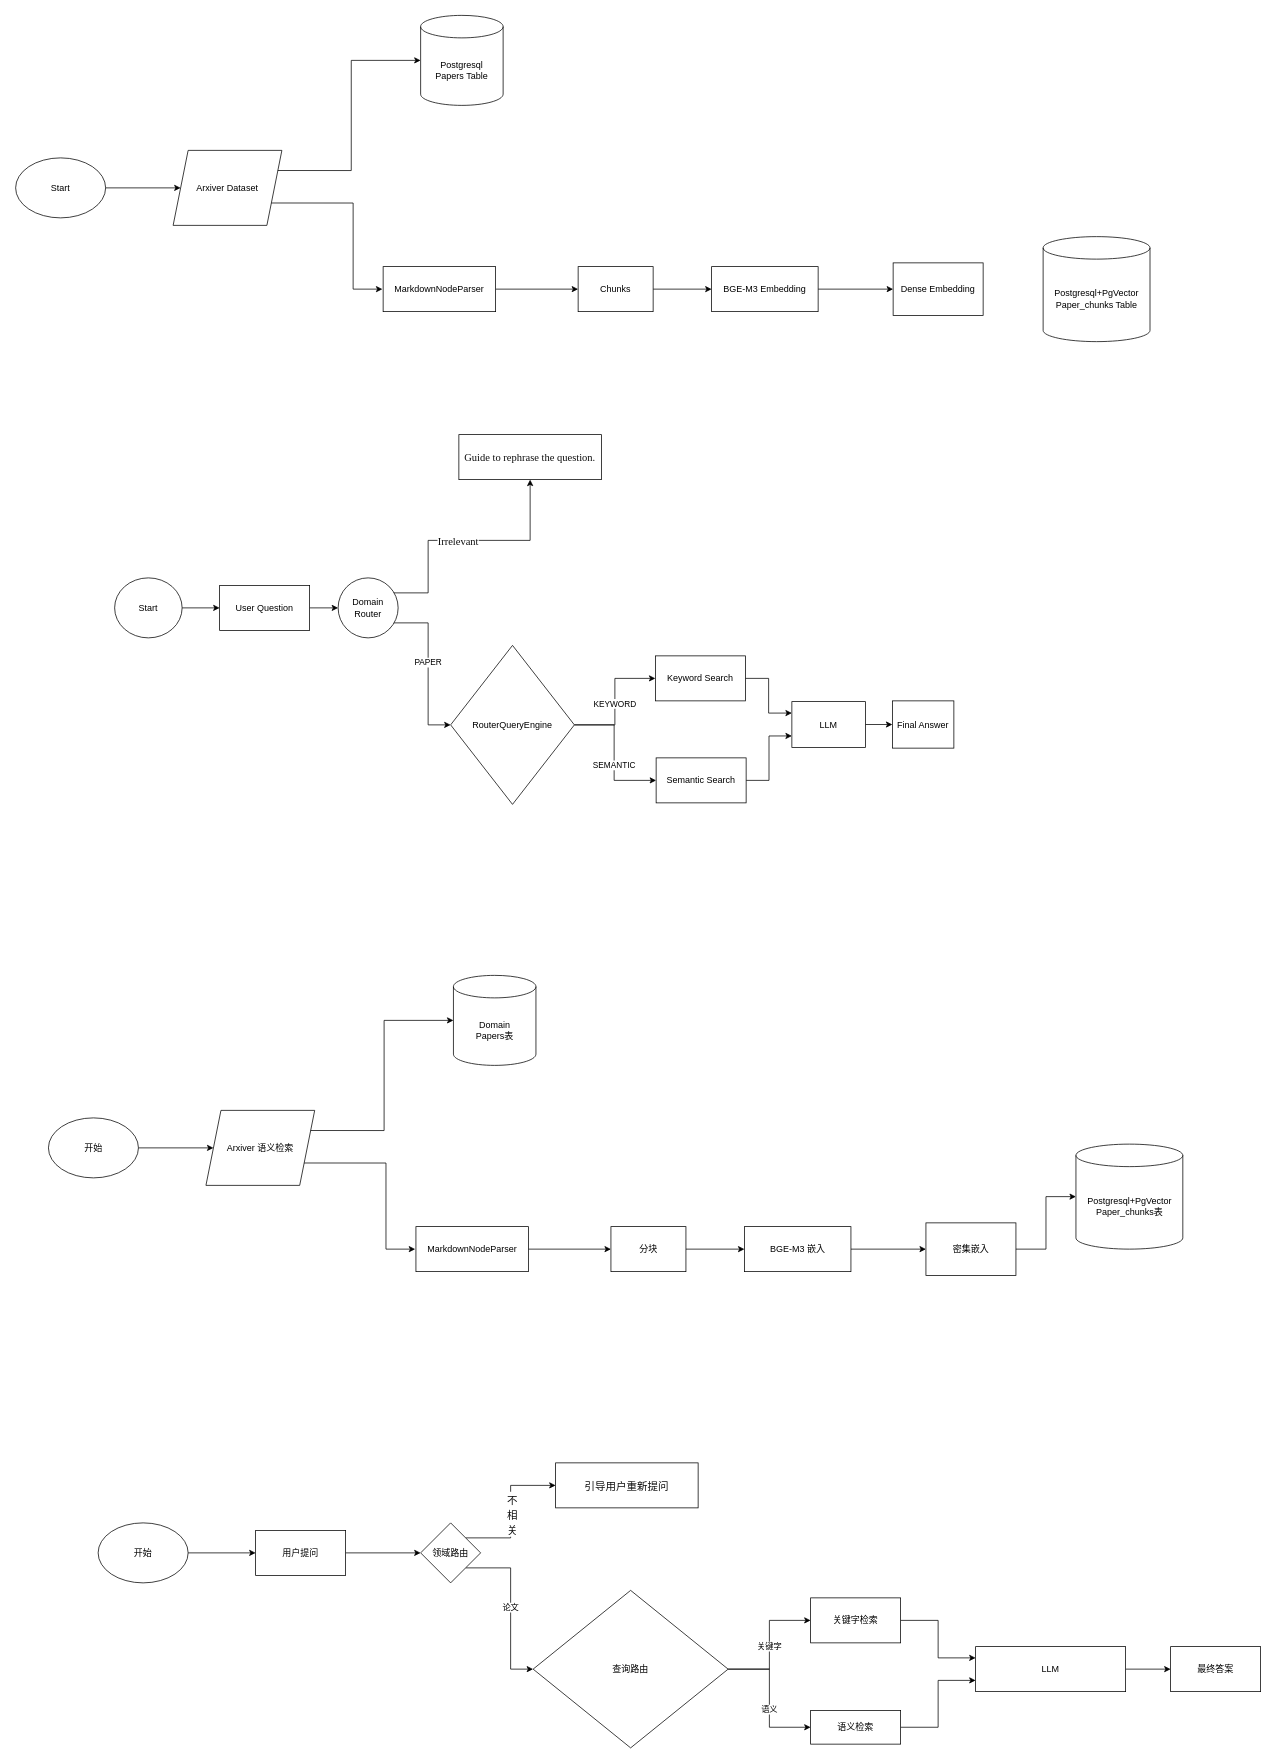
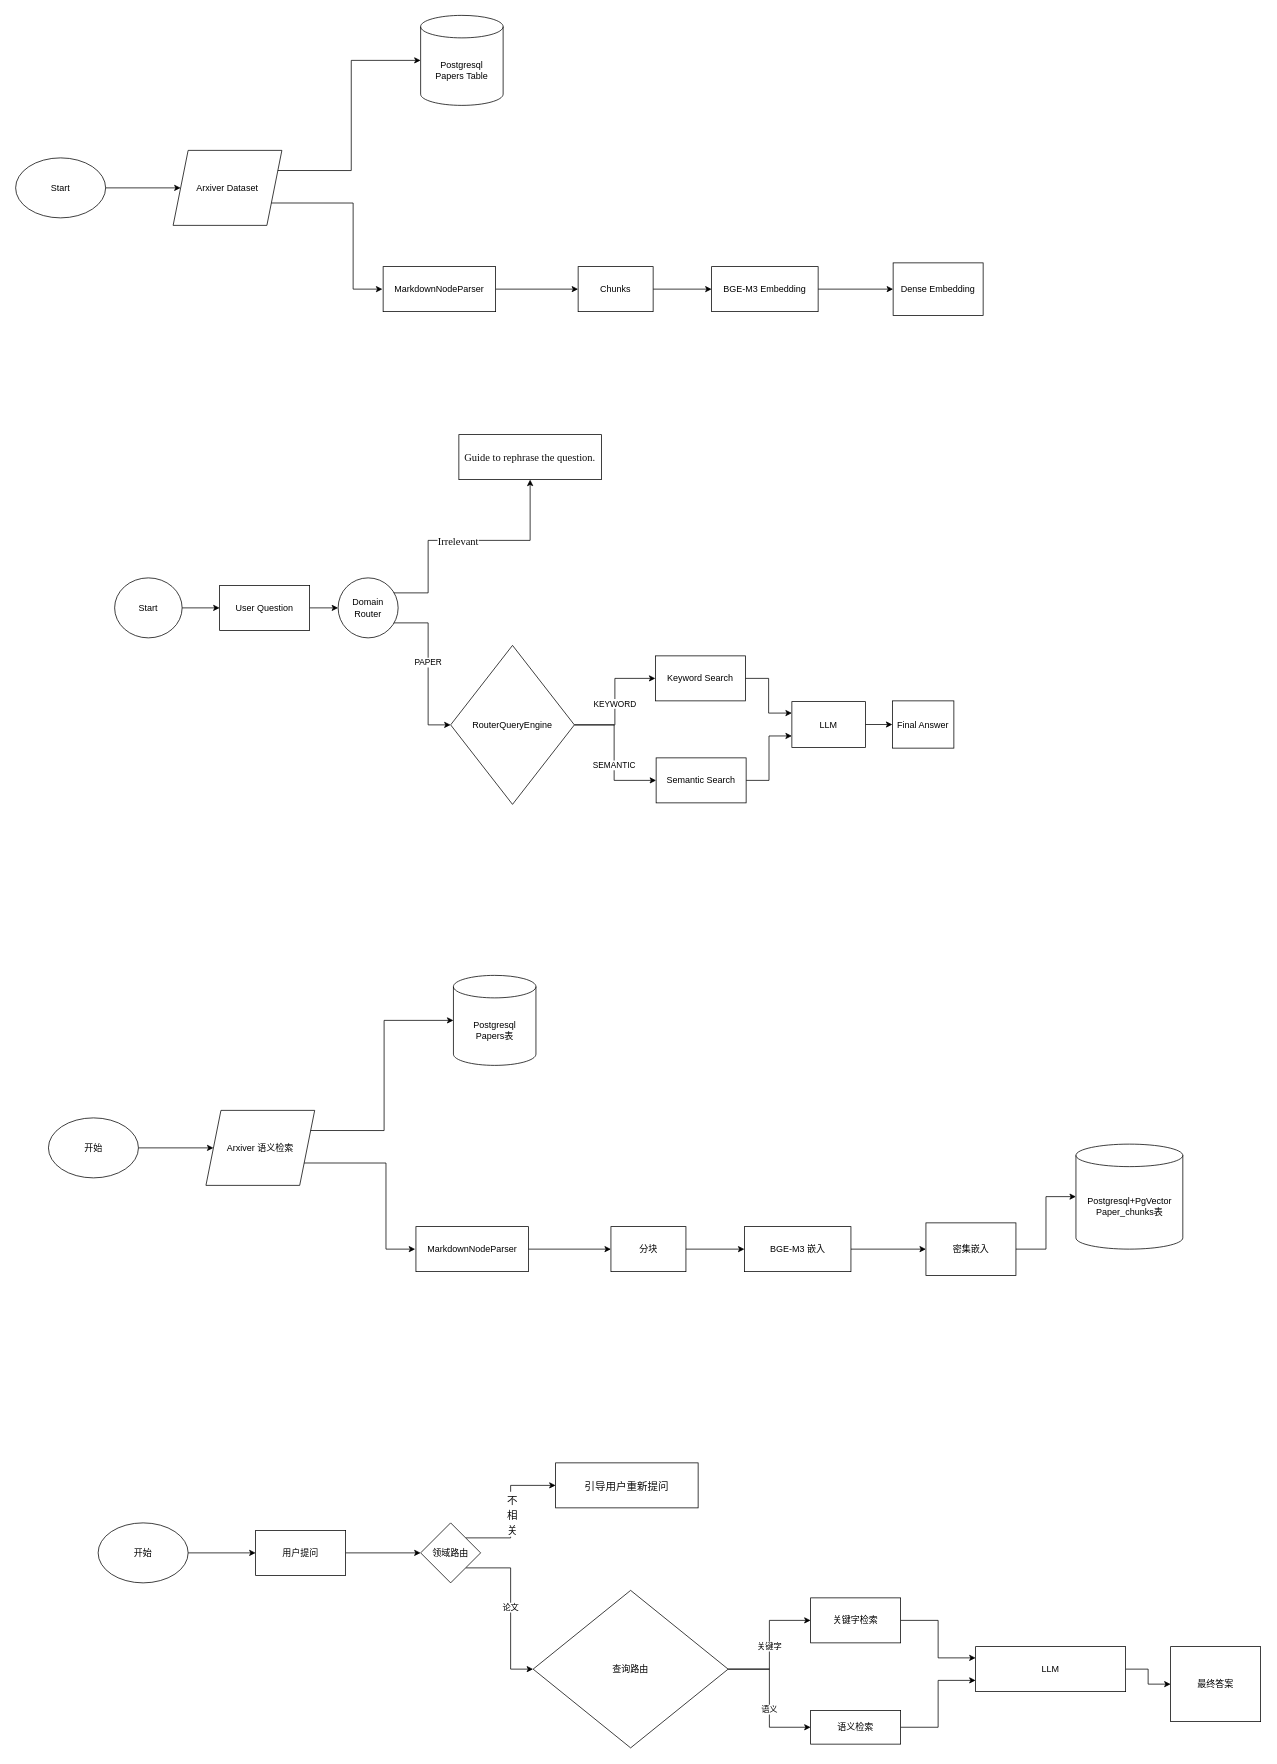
- <mxCell id="10" value="Postgresql+PgVector&lt;div&gt;Paper_chunks Table&lt;/div&gt;" style="shape=cylinder3;whiteSpace=wrap;html=1;boundedLbl=1;backgroundOutline=1;size=15;" parent="1" vertex="1"><mxGeometry x="1390" y="315" width="142.5" height="140" as="geometry" /></mxCell>
- <mxCell id="37" value="Domain&lt;div&gt;Papers表&lt;/div&gt;" style="shape=cylinder3;whiteSpace=wrap;html=1;boundedLbl=1;backgroundOutline=1;size=15;" parent="1" vertex="1"><mxGeometry x="603.75" y="1300" width="110" height="120" as="geometry" /></mxCell>
+ <mxCell id="37" value="Postgresql&lt;div&gt;Papers表&lt;/div&gt;" style="shape=cylinder3;whiteSpace=wrap;html=1;boundedLbl=1;backgroundOutline=1;size=15;" parent="1" vertex="1"><mxGeometry x="603.75" y="1300" width="110" height="120" as="geometry" /></mxCell>
- <mxCell id="72" value="最终答案" style="rounded=0;whiteSpace=wrap;html=1;" parent="1" vertex="1"><mxGeometry x="1560" y="2195" width="120" height="60" as="geometry" /></mxCell>
+ <mxCell id="72" value="最终答案" style="rounded=0;whiteSpace=wrap;html=1;" parent="1" vertex="1"><mxGeometry x="1560" y="2195" width="120" height="100" as="geometry" /></mxCell>
